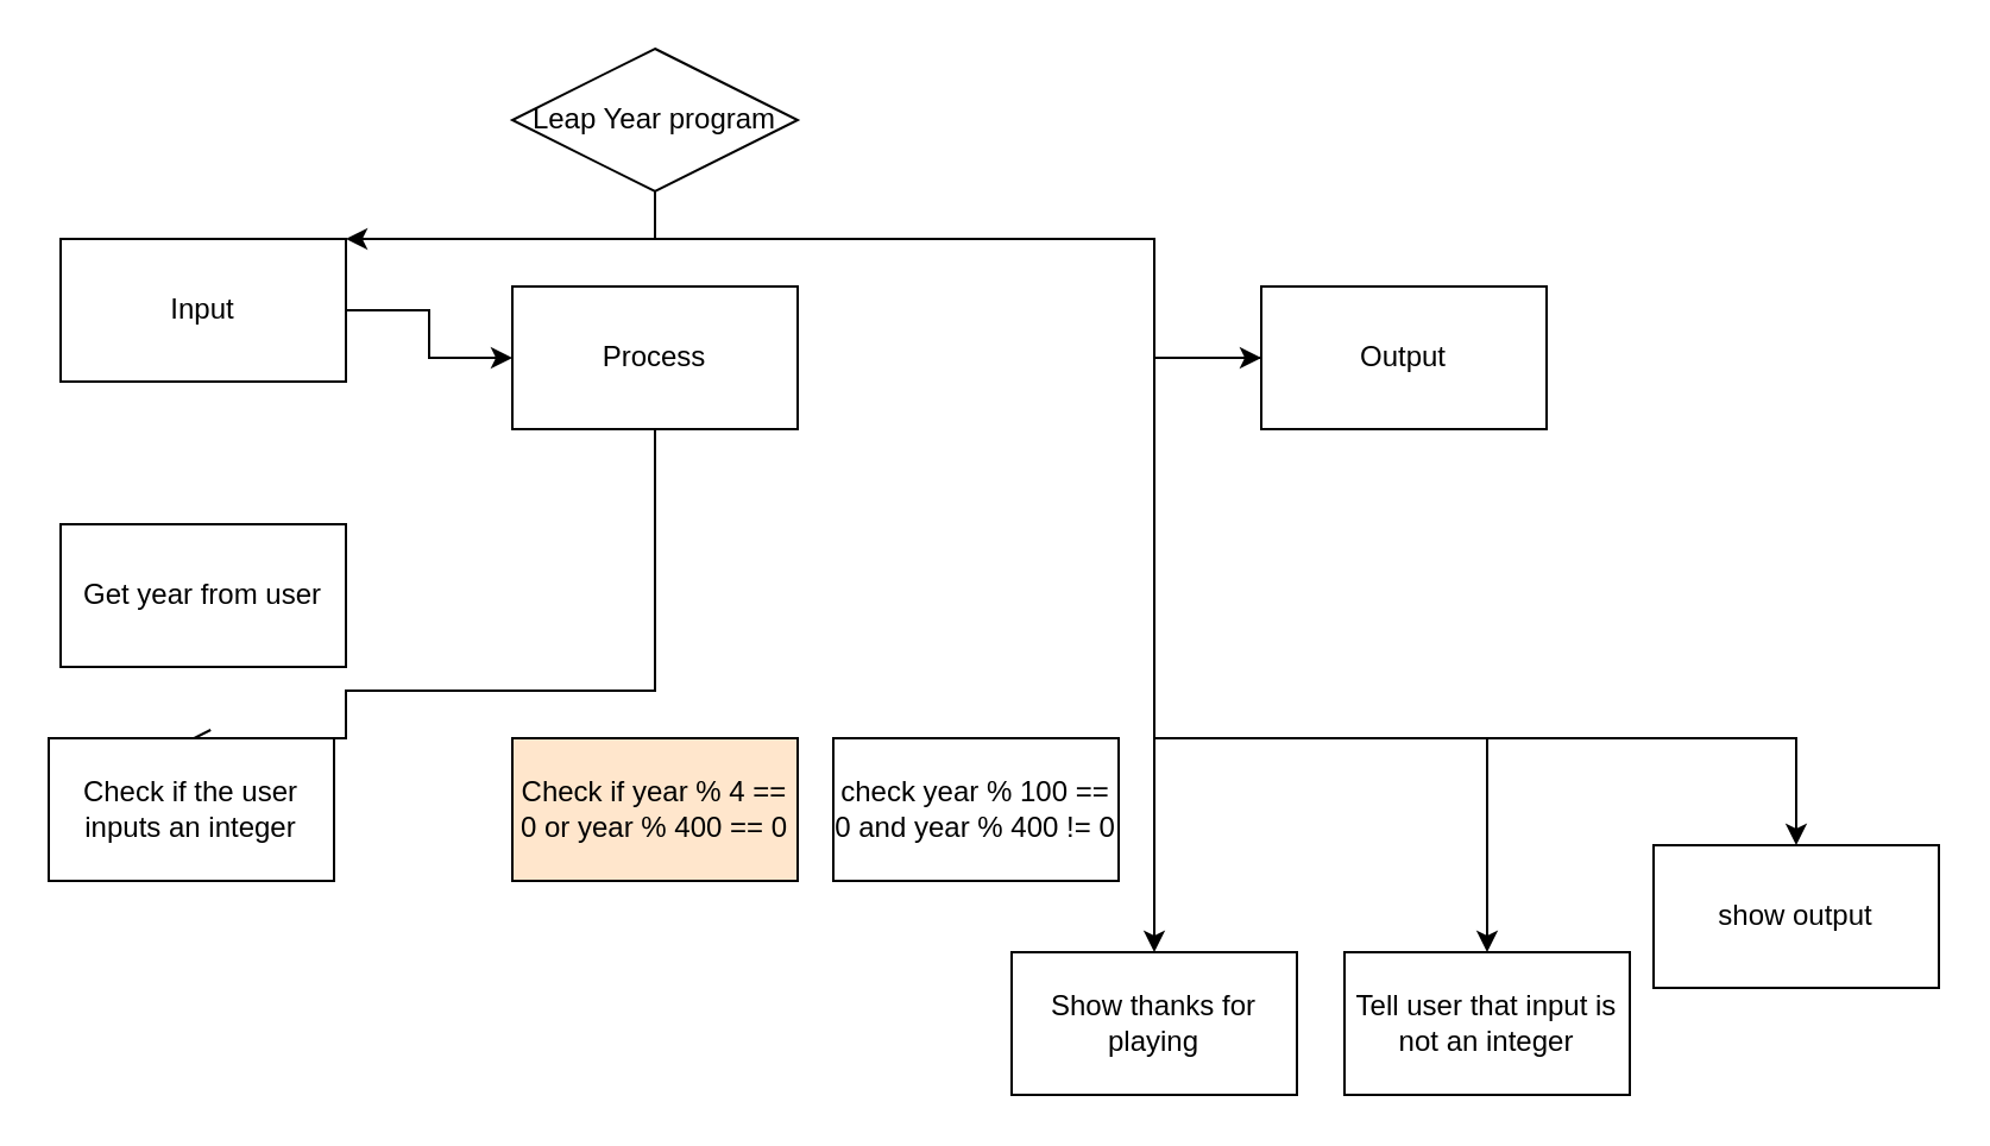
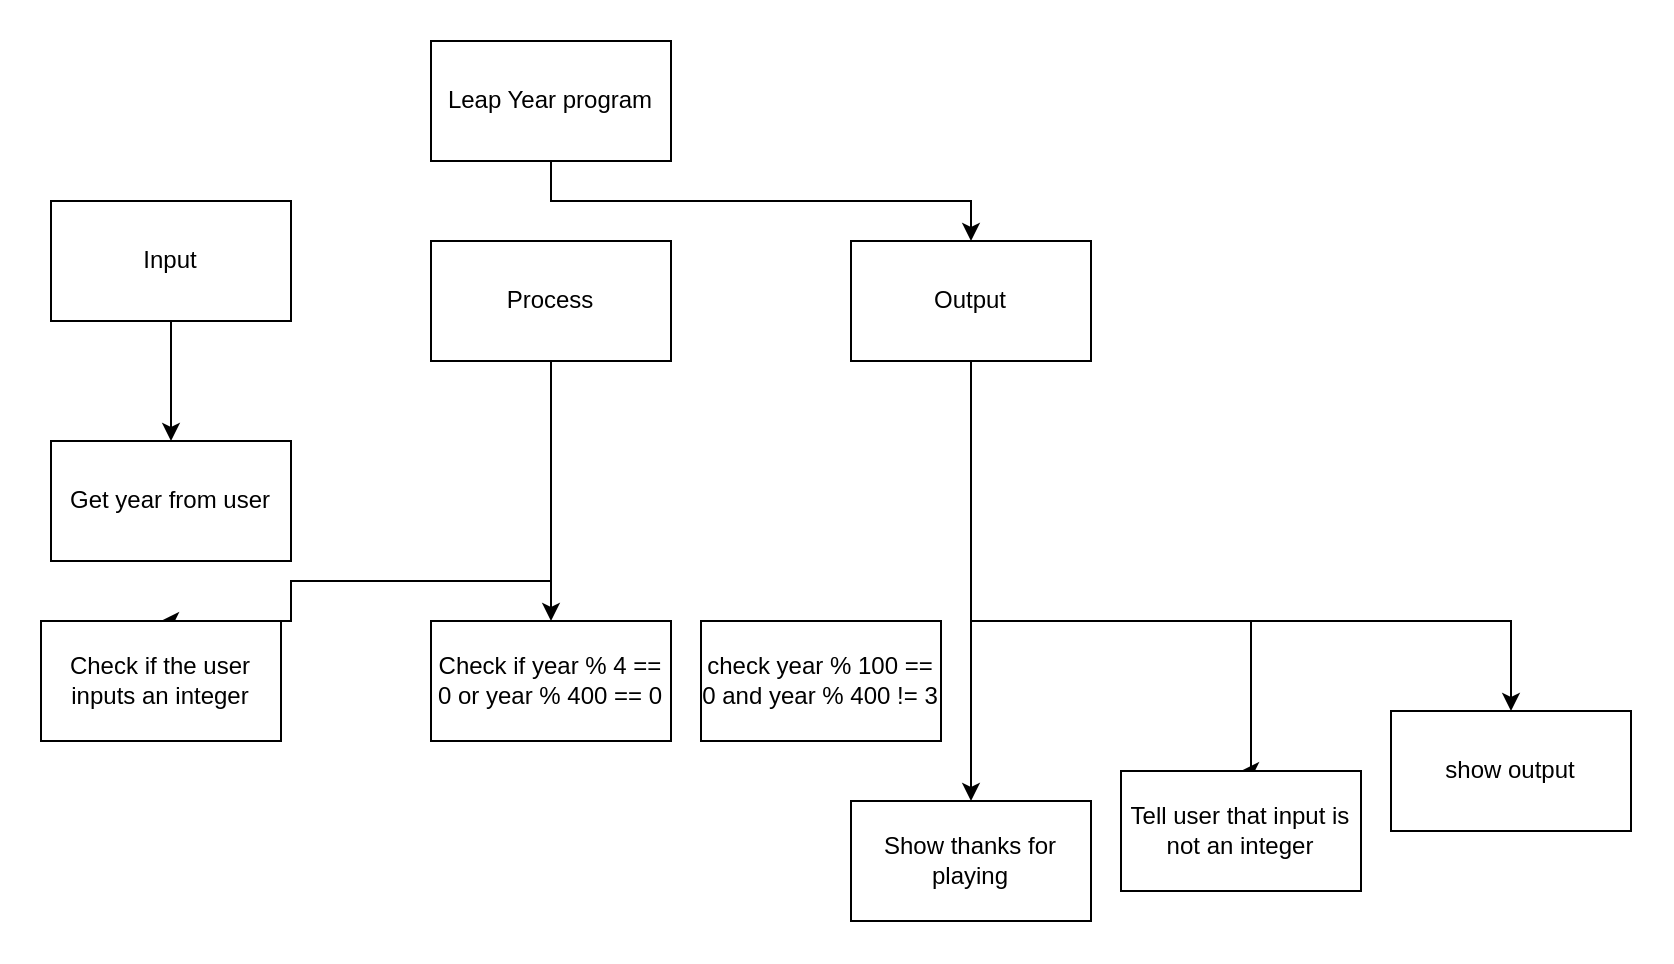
- <mxCell id="16" value="Leap Year program" style="rhombus;whiteSpace=wrap;html=1;" parent="1" vertex="1"><mxGeometry x="215" y="20" width="120" height="60" as="geometry" /></mxCell>
+ <mxCell id="16" value="Leap Year program" style="rounded=0;whiteSpace=wrap;html=1;" parent="1" vertex="1"><mxGeometry x="215" y="20" width="120" height="60" as="geometry" /></mxCell>
- <mxCell id="14" style="edgeStyle=orthogonalEdgeStyle;rounded=0;html=1;" parent="1" source="16" target="11" edge="1"><mxGeometry relative="1" as="geometry"><Array as="points"><mxPoint x="275" y="100" /><mxPoint x="85" y="100" /></Array></mxGeometry></mxCell>
- <mxCell id="10" style="edgeStyle=orthogonalEdgeStyle;rounded=0;html=1;" parent="1" source="11" target="9" edge="1"><mxGeometry relative="1" as="geometry"><mxPoint x="5" y="230" as="targetPoint" /></mxGeometry></mxCell>
+ <mxCell id="10" style="edgeStyle=orthogonalEdgeStyle;rounded=0;html=1;entryX=0.5;entryY=0;entryDx=0;entryDy=0;" parent="1" source="11" target="2" edge="1"><mxGeometry relative="1" as="geometry"><mxPoint x="5" y="230" as="targetPoint" /></mxGeometry></mxCell>
- <mxCell id="6" value="Output" style="rounded=0;whiteSpace=wrap;html=1;" parent="1" vertex="1"><mxGeometry x="530" y="120" width="120" height="60" as="geometry" /></mxCell>
+ <mxCell id="6" value="Output" style="rounded=0;whiteSpace=wrap;html=1;" parent="1" vertex="1"><mxGeometry x="425" y="120" width="120" height="60" as="geometry" /></mxCell>
+ <mxCell id="7" style="edgeStyle=orthogonalEdgeStyle;html=1;rounded=0;" parent="1" source="9" target="12" edge="1"><mxGeometry relative="1" as="geometry" /></mxCell>
- <mxCell id="8" style="edgeStyle=orthogonalEdgeStyle;html=1;entryX=0.5;entryY=0;entryDx=0;entryDy=0;rounded=0;endArrow=open;" parent="1" source="9" target="13" edge="1"><mxGeometry relative="1" as="geometry"><Array as="points"><mxPoint x="275" y="290" /><mxPoint x="145" y="290" /></Array></mxGeometry></mxCell>
+ <mxCell id="8" style="edgeStyle=orthogonalEdgeStyle;html=1;entryX=0.5;entryY=0;entryDx=0;entryDy=0;rounded=0;" parent="1" source="9" target="13" edge="1"><mxGeometry relative="1" as="geometry"><Array as="points"><mxPoint x="275" y="290" /><mxPoint x="145" y="290" /></Array></mxGeometry></mxCell>
- <mxCell id="12" value="Check if year % 4 == 0 or year % 400 == 0" style="rounded=0;whiteSpace=wrap;html=1;fillColor=#ffe6cc;" parent="1" vertex="1"><mxGeometry x="215" y="310" width="120" height="60" as="geometry" /></mxCell>
+ <mxCell id="12" value="Check if year % 4 == 0 or year % 400 == 0" style="rounded=0;whiteSpace=wrap;html=1;" parent="1" vertex="1"><mxGeometry x="215" y="310" width="120" height="60" as="geometry" /></mxCell>
- <mxCell id="19" value="check&amp;nbsp;year % 100 == 0 and year % 400 != 0" style="rounded=0;whiteSpace=wrap;html=1;" parent="1" vertex="1"><mxGeometry x="350" y="310" width="120" height="60" as="geometry" /></mxCell>
+ <mxCell id="19" value="check&amp;nbsp;year % 100 == 0 and year % 400 != 3" style="rounded=0;whiteSpace=wrap;html=1;" parent="1" vertex="1"><mxGeometry x="350" y="310" width="120" height="60" as="geometry" /></mxCell>
- <mxCell id="18" value="Tell user that input is not an integer" style="rounded=0;whiteSpace=wrap;html=1;" parent="1" vertex="1"><mxGeometry x="565" y="400" width="120" height="60" as="geometry" /></mxCell>
+ <mxCell id="18" value="Tell user that input is not an integer" style="rounded=0;whiteSpace=wrap;html=1;" parent="1" vertex="1"><mxGeometry x="560" y="385" width="120" height="60" as="geometry" /></mxCell>
